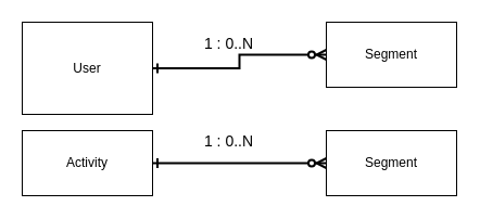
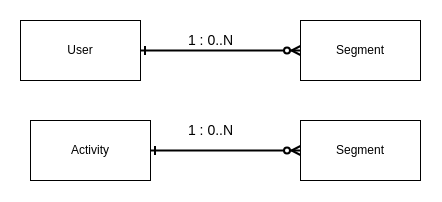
- <mxCell id="3" value="User" style="rounded=0;whiteSpace=wrap;html=1;" parent="1" vertex="1"><mxGeometry x="20" y="20" width="120" height="85" as="geometry" /></mxCell>
+ <mxCell id="3" value="User" style="rounded=0;whiteSpace=wrap;html=1;" parent="1" vertex="1"><mxGeometry x="20" y="20" width="120" height="60" as="geometry" /></mxCell>
- <mxCell id="6" value="Activity" style="rounded=0;whiteSpace=wrap;html=1;" parent="1" vertex="1"><mxGeometry x="20" y="120" width="120" height="60" as="geometry" /></mxCell>
+ <mxCell id="6" value="Activity" style="rounded=0;whiteSpace=wrap;html=1;" parent="1" vertex="1"><mxGeometry x="30" y="120" width="120" height="60" as="geometry" /></mxCell>
